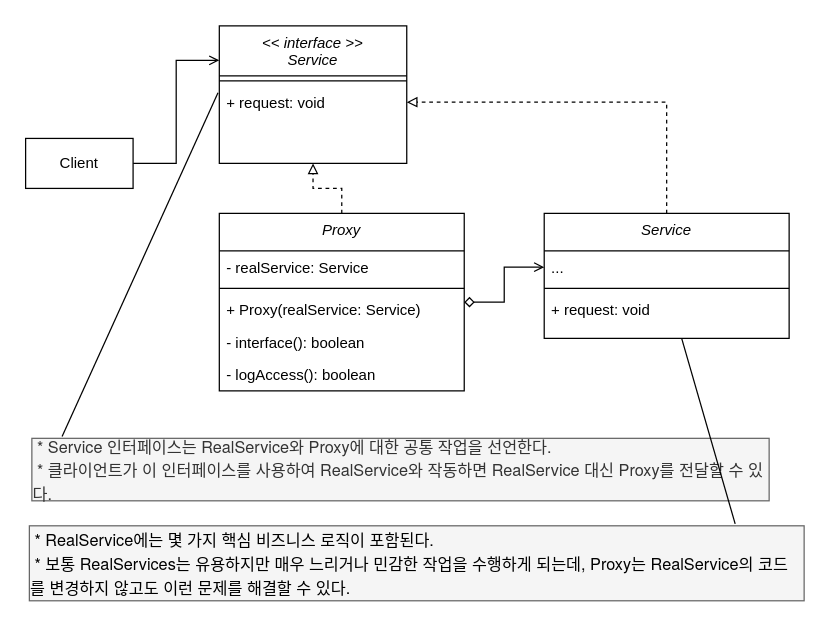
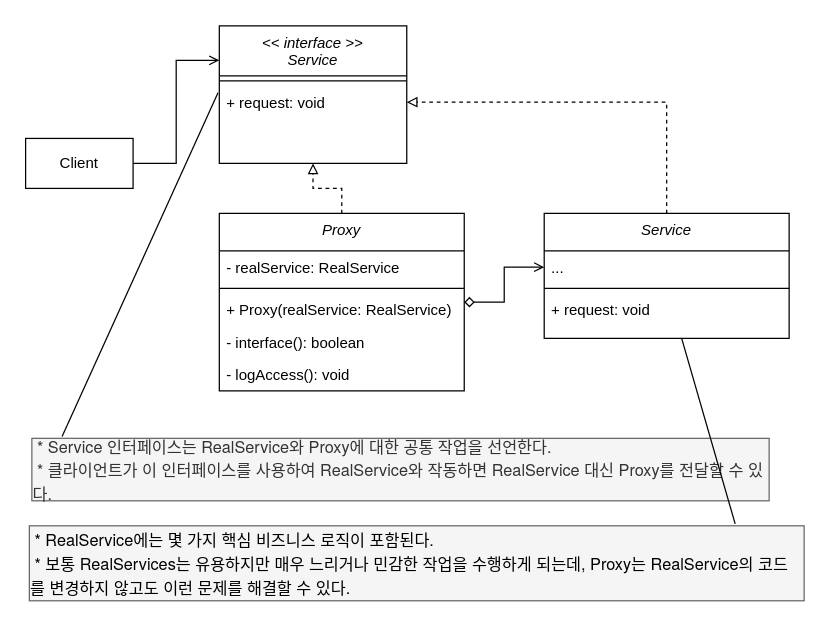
- <mxCell id="8" value="- realService: Service" style="text;align=left;verticalAlign=top;spacingLeft=4;spacingRight=4;overflow=hidden;rotatable=0;points=[[0,0.5],[1,0.5]];portConstraint=eastwest;" parent="7" vertex="1"><mxGeometry y="30" width="196" height="26" as="geometry" /></mxCell>
+ <mxCell id="8" value="- realService: RealService" style="text;align=left;verticalAlign=top;spacingLeft=4;spacingRight=4;overflow=hidden;rotatable=0;points=[[0,0.5],[1,0.5]];portConstraint=eastwest;" parent="7" vertex="1"><mxGeometry y="30" width="196" height="26" as="geometry" /></mxCell>
- <mxCell id="10" value="+ Proxy(realService: Service)" style="text;align=left;verticalAlign=top;spacingLeft=4;spacingRight=4;overflow=hidden;rotatable=0;points=[[0,0.5],[1,0.5]];portConstraint=eastwest;" parent="7" vertex="1"><mxGeometry y="64" width="196" height="26" as="geometry" /></mxCell>
+ <mxCell id="10" value="+ Proxy(realService: RealService)" style="text;align=left;verticalAlign=top;spacingLeft=4;spacingRight=4;overflow=hidden;rotatable=0;points=[[0,0.5],[1,0.5]];portConstraint=eastwest;" parent="7" vertex="1"><mxGeometry y="64" width="196" height="26" as="geometry" /></mxCell>
- <mxCell id="12" value="- logAccess(): boolean" style="text;align=left;verticalAlign=top;spacingLeft=4;spacingRight=4;overflow=hidden;rotatable=0;points=[[0,0.5],[1,0.5]];portConstraint=eastwest;" vertex="1" parent="7"><mxGeometry y="116" width="196" height="26" as="geometry" /></mxCell>
+ <mxCell id="12" value="- logAccess(): void" style="text;align=left;verticalAlign=top;spacingLeft=4;spacingRight=4;overflow=hidden;rotatable=0;points=[[0,0.5],[1,0.5]];portConstraint=eastwest;" vertex="1" parent="7"><mxGeometry y="116" width="196" height="26" as="geometry" /></mxCell>
